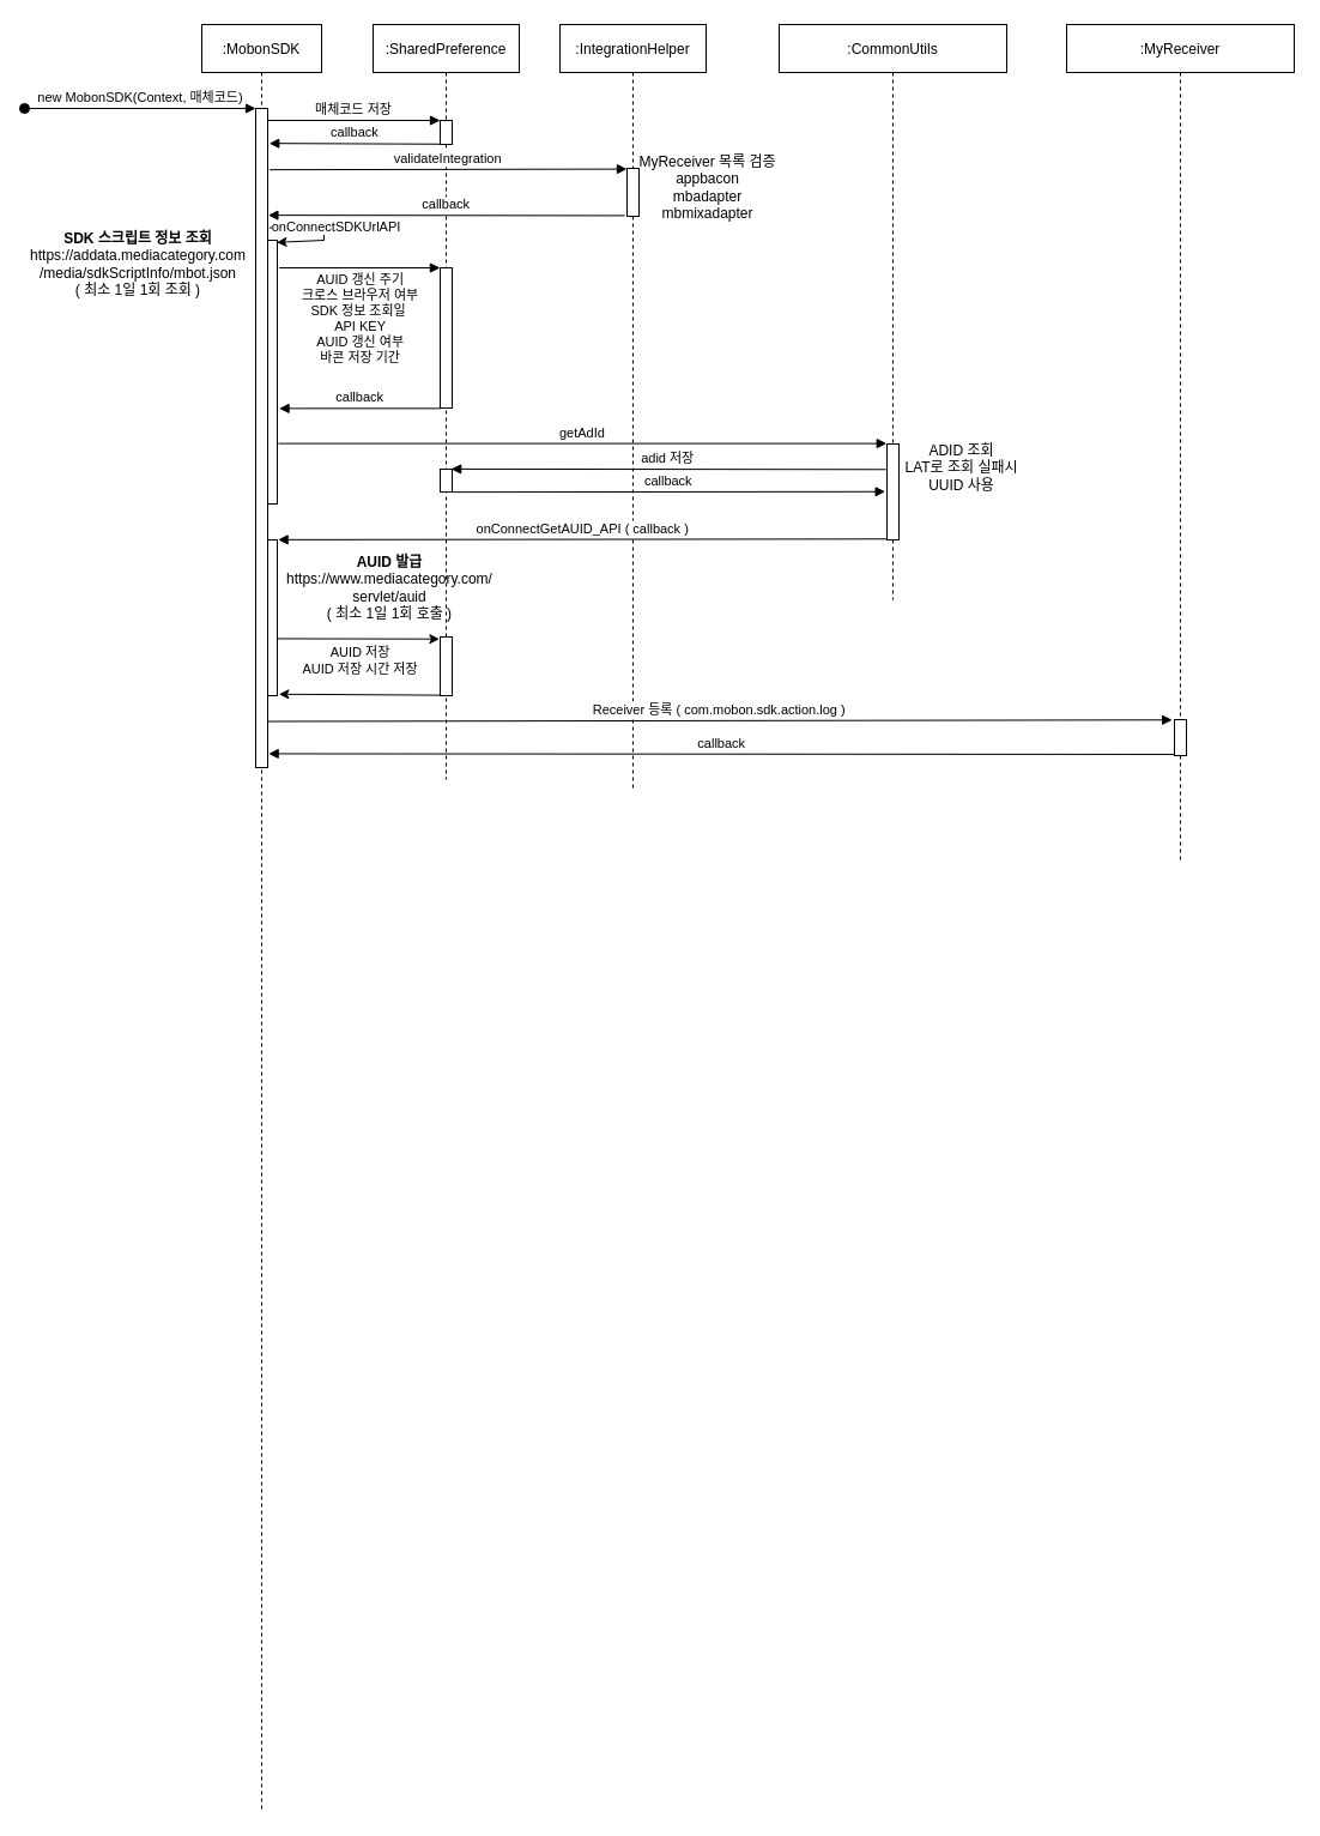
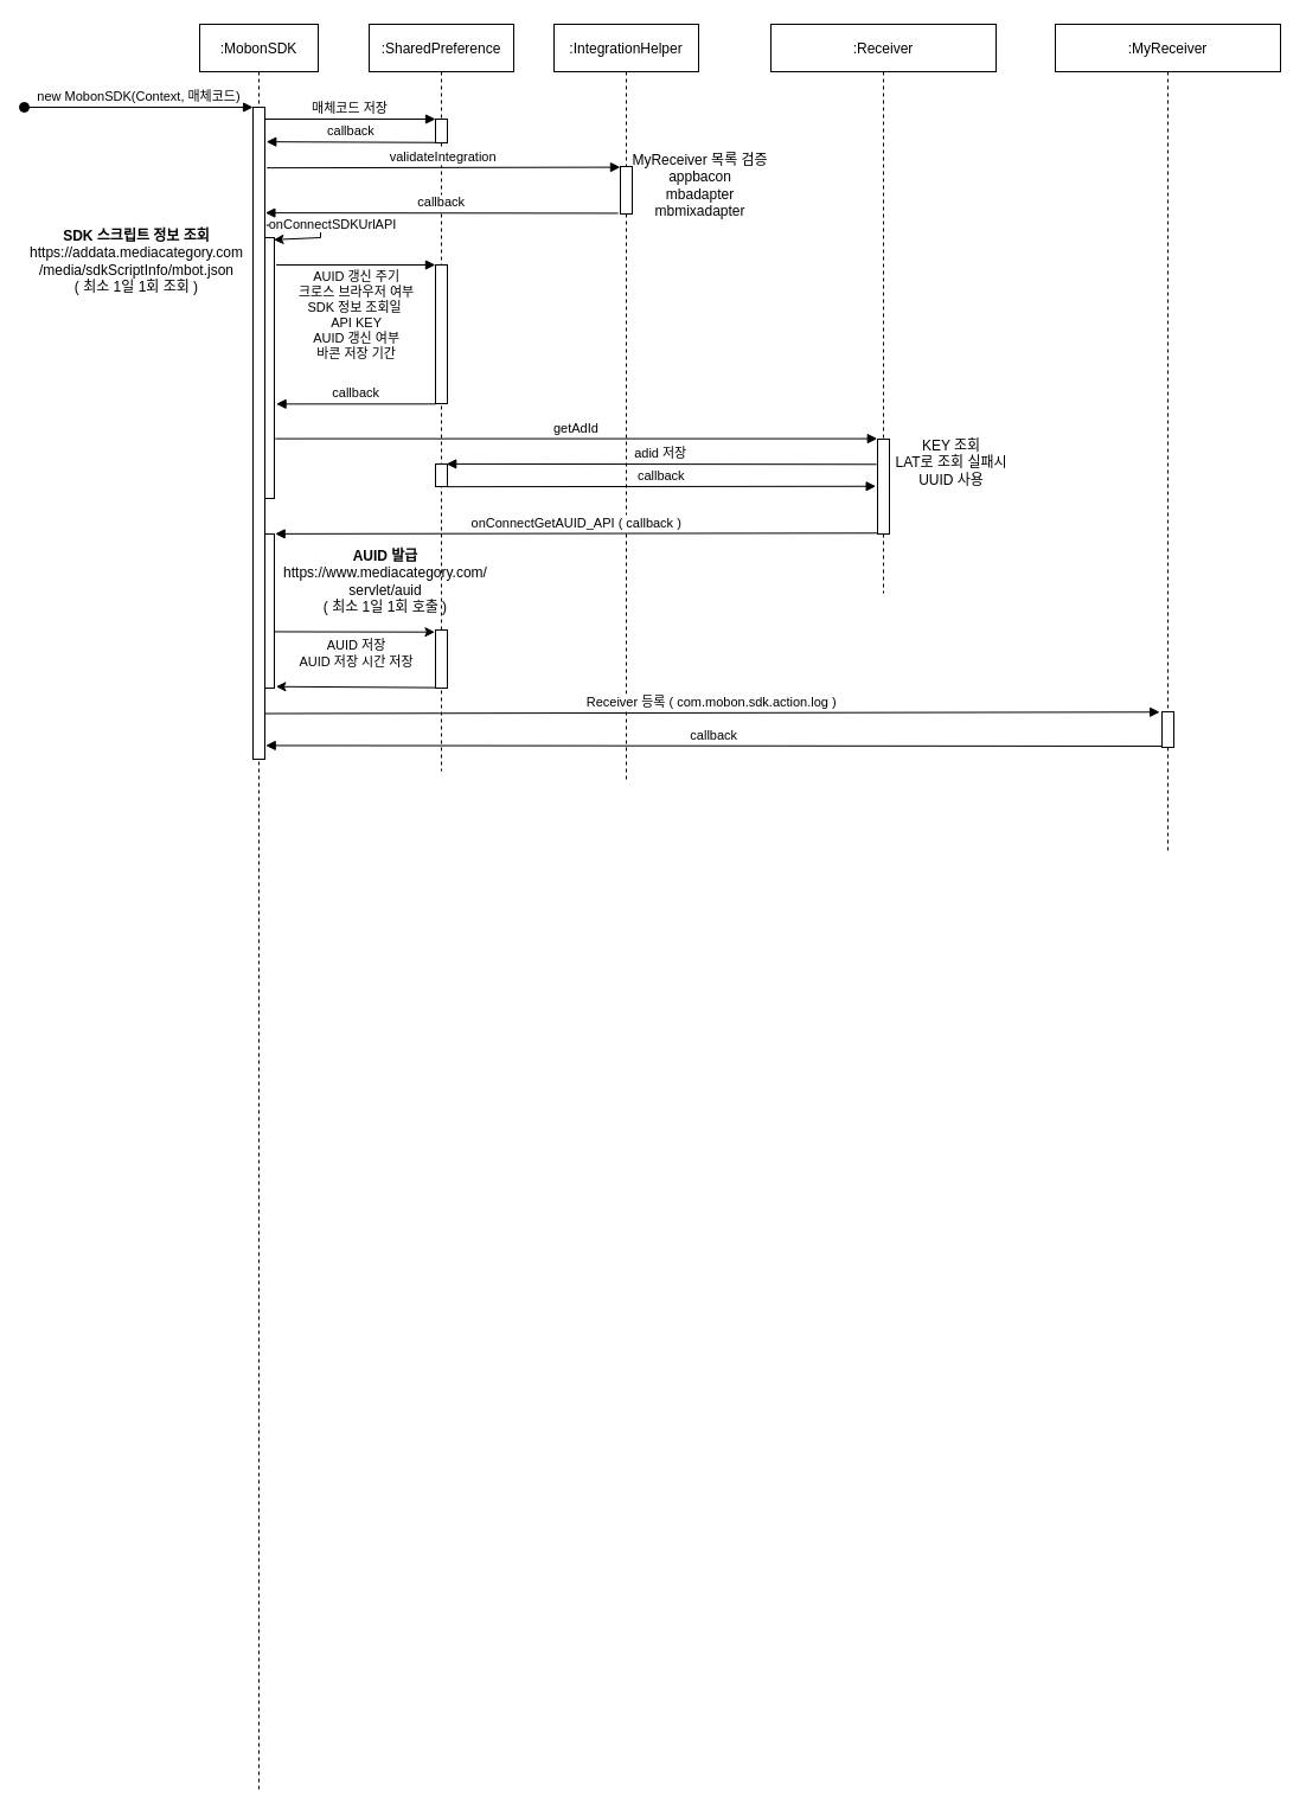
- <mxCell id="24" value=":CommonUtils" style="shape=umlLifeline;perimeter=lifelinePerimeter;container=1;collapsible=0;recursiveResize=0;rounded=0;shadow=0;strokeWidth=1;" vertex="1" parent="1"><mxGeometry x="650" y="20" width="190" height="480" as="geometry" /></mxCell>
+ <mxCell id="24" value=":Receiver" style="shape=umlLifeline;perimeter=lifelinePerimeter;container=1;collapsible=0;recursiveResize=0;rounded=0;shadow=0;strokeWidth=1;" vertex="1" parent="1"><mxGeometry x="650" y="20" width="190" height="480" as="geometry" /></mxCell>
- <mxCell id="26" value="ADID 조회&lt;br&gt;LAT로 조회 실패시 UUID 사용" style="text;html=1;strokeColor=none;fillColor=none;align=center;verticalAlign=middle;whiteSpace=wrap;rounded=0;" vertex="1" parent="24"><mxGeometry x="100" y="355" width="105" height="30" as="geometry" /></mxCell>
+ <mxCell id="26" value="KEY 조회&lt;br&gt;LAT로 조회 실패시 UUID 사용" style="text;html=1;strokeColor=none;fillColor=none;align=center;verticalAlign=middle;whiteSpace=wrap;rounded=0;" vertex="1" parent="24"><mxGeometry x="100" y="355" width="105" height="30" as="geometry" /></mxCell>
